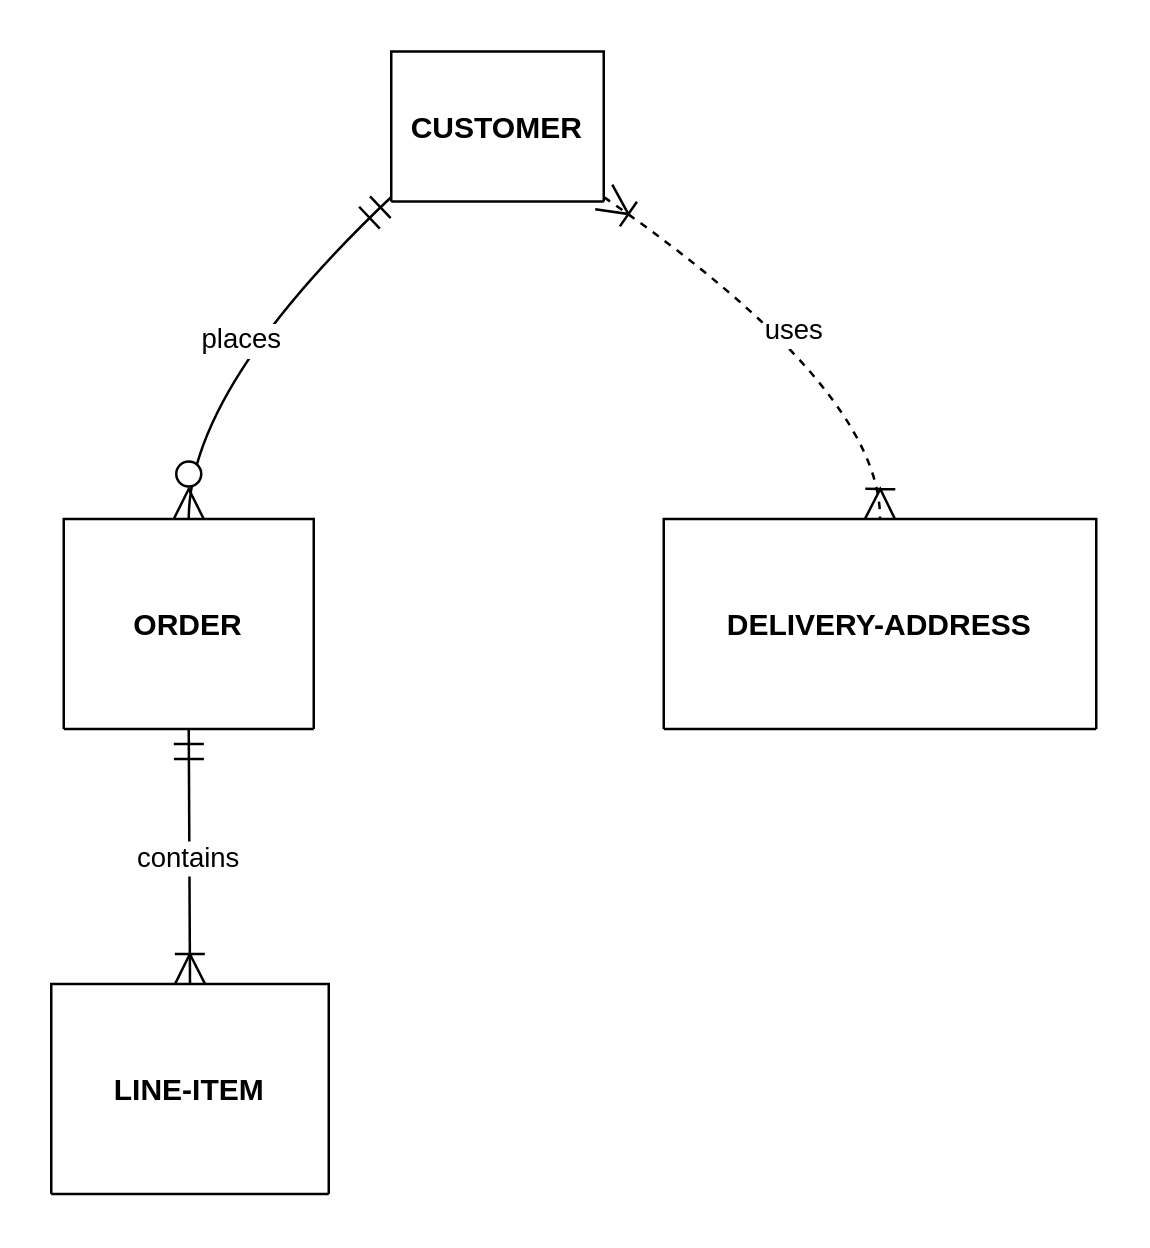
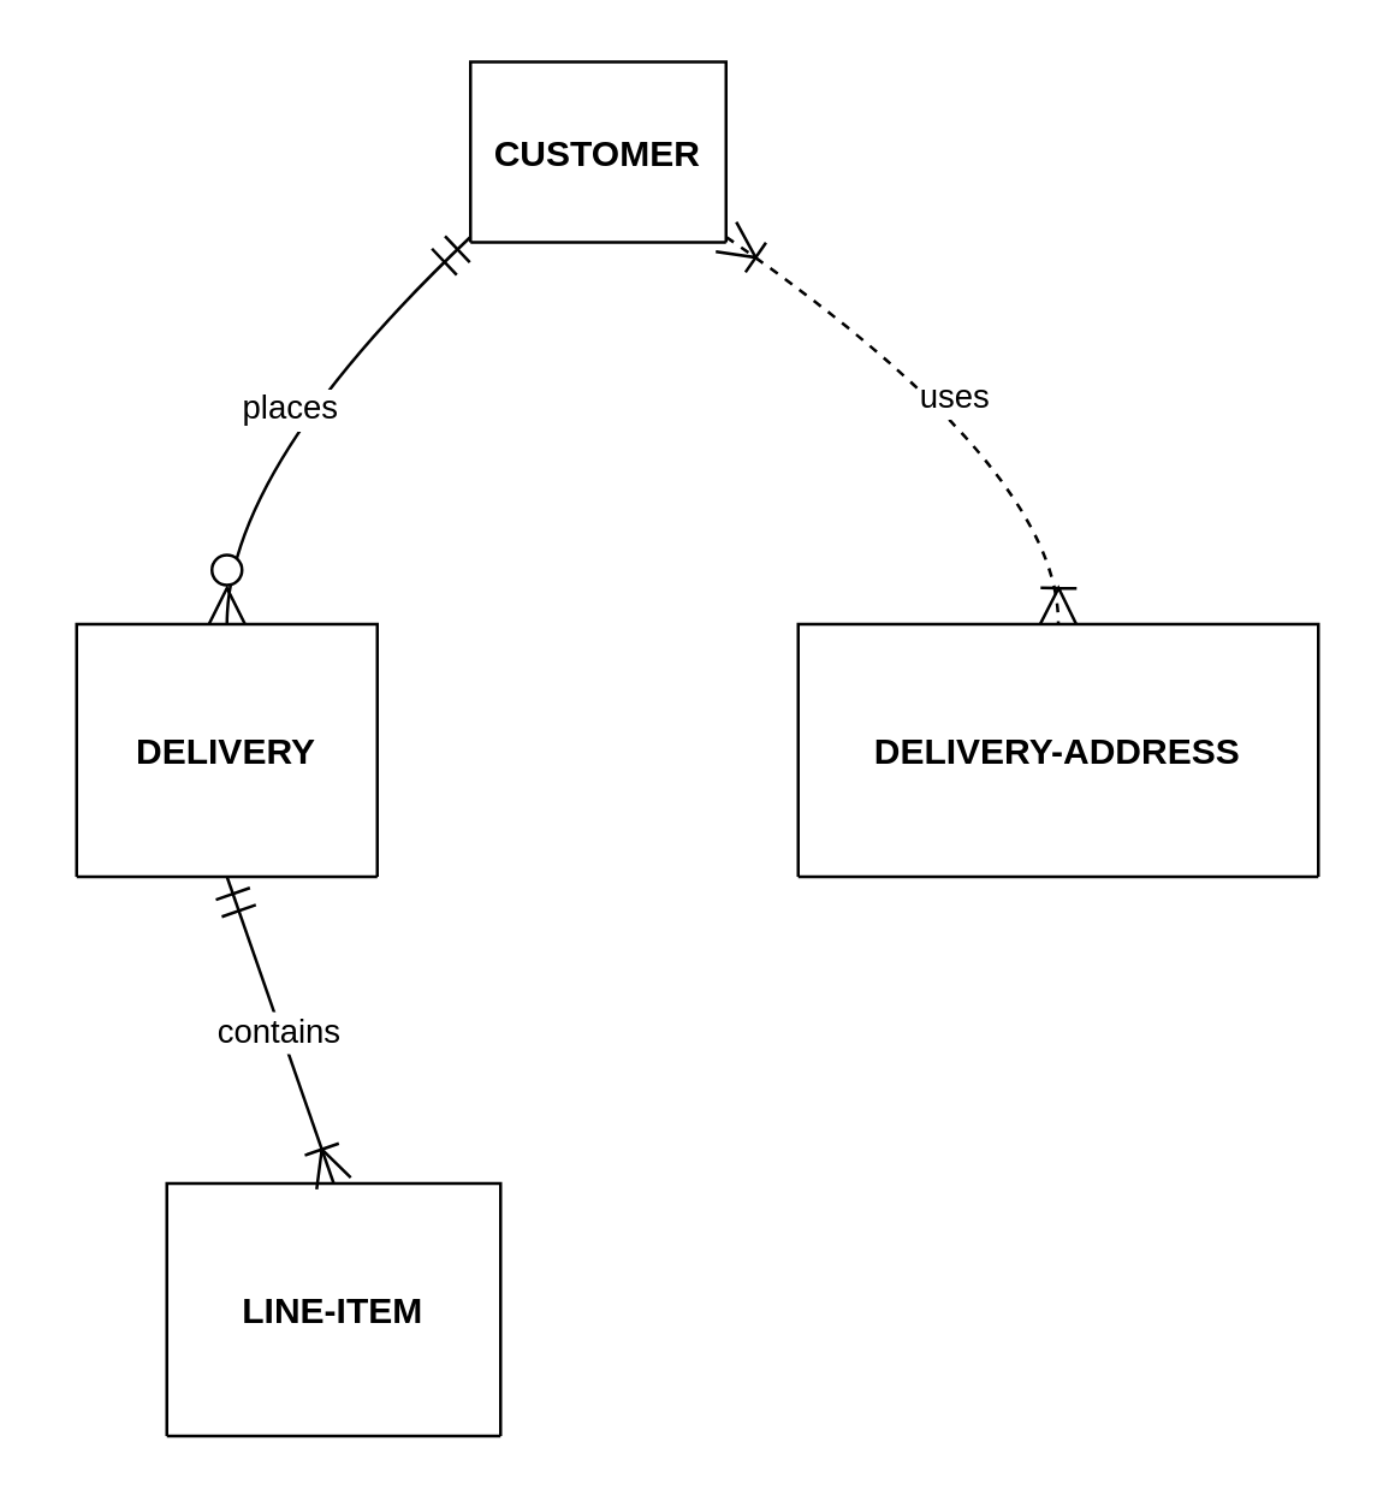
- <mxCell id="3" value="ORDER" style="shape=table;startSize=84;container=1;collapsible=0;childLayout=tableLayout;fixedRows=1;rowLines=1;fontStyle=1;align=center;resizeLast=1;" vertex="1" parent="1"><mxGeometry x="25" y="207" width="100" height="84" as="geometry" /></mxCell>
+ <mxCell id="3" value="DELIVERY" style="shape=table;startSize=84;container=1;collapsible=0;childLayout=tableLayout;fixedRows=1;rowLines=1;fontStyle=1;align=center;resizeLast=1;" vertex="1" parent="1"><mxGeometry x="25" y="207" width="100" height="84" as="geometry" /></mxCell>
- <mxCell id="4" value="LINE-ITEM" style="shape=table;startSize=84;container=1;collapsible=0;childLayout=tableLayout;fixedRows=1;rowLines=1;fontStyle=1;align=center;resizeLast=1;" vertex="1" parent="1"><mxGeometry x="20" y="393" width="111" height="84" as="geometry" /></mxCell>
+ <mxCell id="4" value="LINE-ITEM" style="shape=table;startSize=84;container=1;collapsible=0;childLayout=tableLayout;fixedRows=1;rowLines=1;fontStyle=1;align=center;resizeLast=1;" vertex="1" parent="1"><mxGeometry x="55" y="393" width="111" height="84" as="geometry" /></mxCell>
